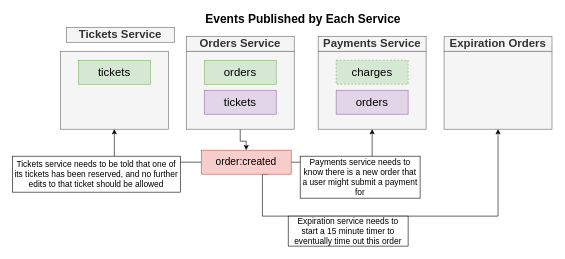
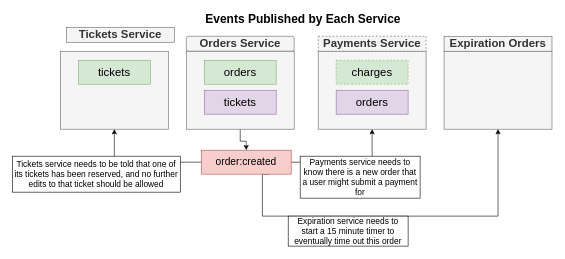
- <mxCell id="4" value="Orders Service" style="rounded=0;whiteSpace=wrap;html=1;fontSize=19;fillColor=#f5f5f5;strokeColor=#666666;fontColor=#333333;fontStyle=1" vertex="1" parent="1"><mxGeometry x="310" y="60" width="180" height="25" as="geometry" /></mxCell>
+ <mxCell id="4" value="Orders Service" style="whiteSpace=wrap;html=1;fontSize=19;fillColor=#f5f5f5;strokeColor=#666666;fontColor=#333333;fontStyle=1;rounded=1;" vertex="1" parent="1"><mxGeometry x="310" y="60" width="180" height="25" as="geometry" /></mxCell>
- <mxCell id="9" value="Payments Service" style="rounded=0;whiteSpace=wrap;html=1;fontSize=19;fillColor=#f5f5f5;strokeColor=#666666;fontColor=#333333;fontStyle=1" vertex="1" parent="1"><mxGeometry x="530" y="60" width="180" height="25" as="geometry" /></mxCell>
+ <mxCell id="9" value="Payments Service" style="rounded=0;whiteSpace=wrap;html=1;fontSize=19;fillColor=#f5f5f5;strokeColor=#666666;fontColor=#333333;fontStyle=1;dashed=1;" vertex="1" parent="1"><mxGeometry x="530" y="60" width="180" height="25" as="geometry" /></mxCell>
